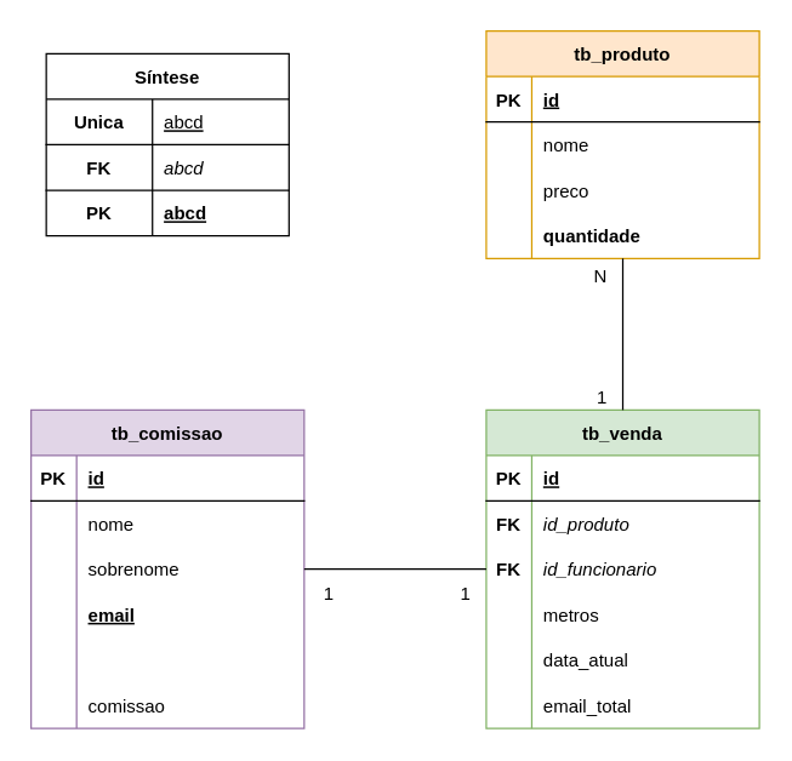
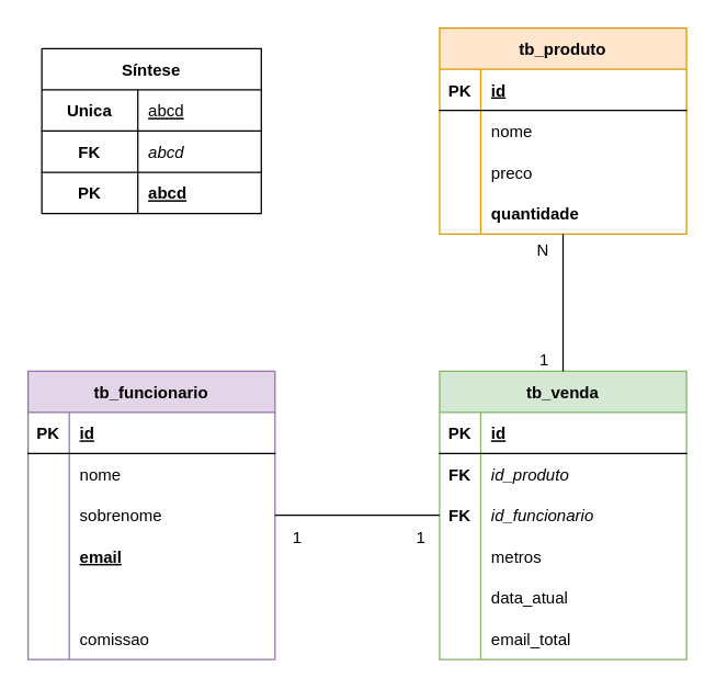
- <mxCell id="2" value="tb_comissao" style="shape=table;startSize=30;container=1;collapsible=1;childLayout=tableLayout;fixedRows=1;rowLines=0;fontStyle=1;align=center;resizeLast=1;fillColor=#e1d5e7;strokeColor=#9673a6;" vertex="1" parent="1"><mxGeometry x="20" y="270" width="180" height="210" as="geometry"><mxRectangle x="200" y="110" width="120" height="30" as="alternateBounds" /></mxGeometry></mxCell>
+ <mxCell id="2" value="tb_funcionario" style="shape=table;startSize=30;container=1;collapsible=1;childLayout=tableLayout;fixedRows=1;rowLines=0;fontStyle=1;align=center;resizeLast=1;fillColor=#e1d5e7;strokeColor=#9673a6;" vertex="1" parent="1"><mxGeometry x="20" y="270" width="180" height="210" as="geometry"><mxRectangle x="200" y="110" width="120" height="30" as="alternateBounds" /></mxGeometry></mxCell>
